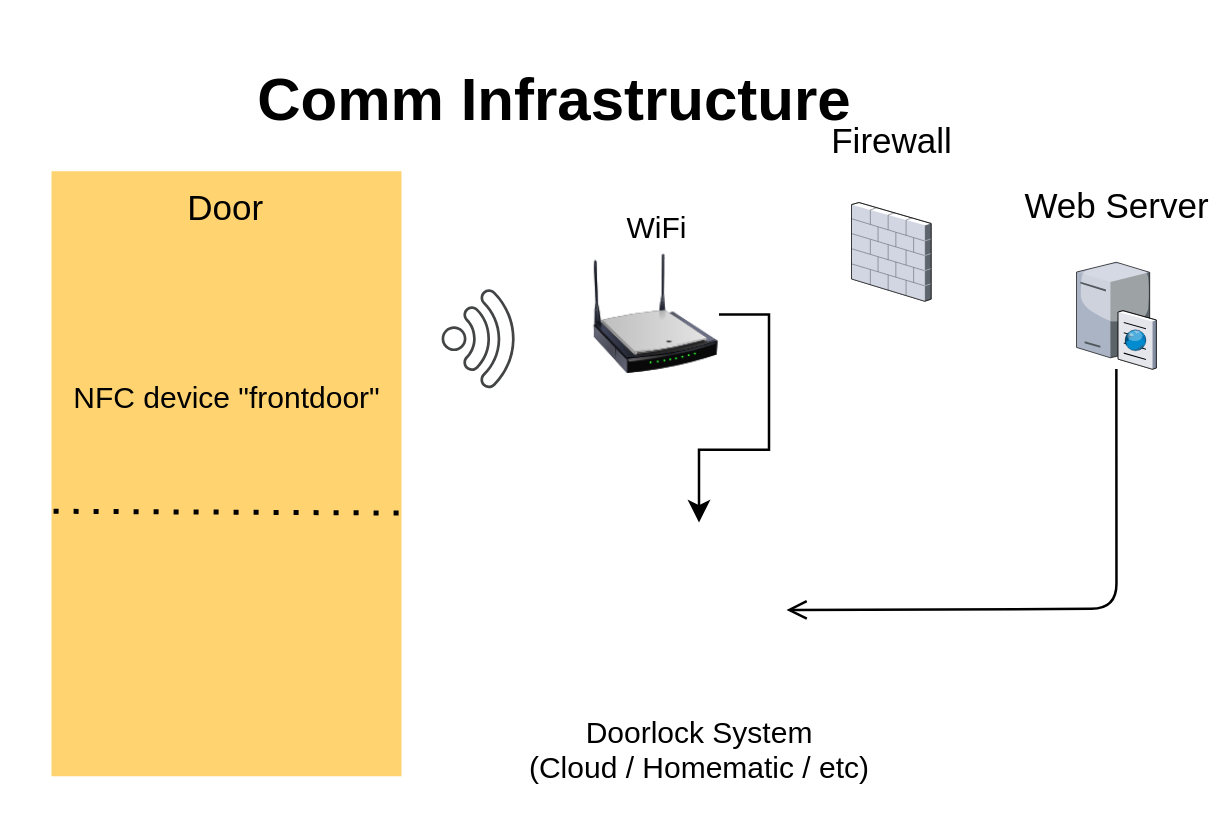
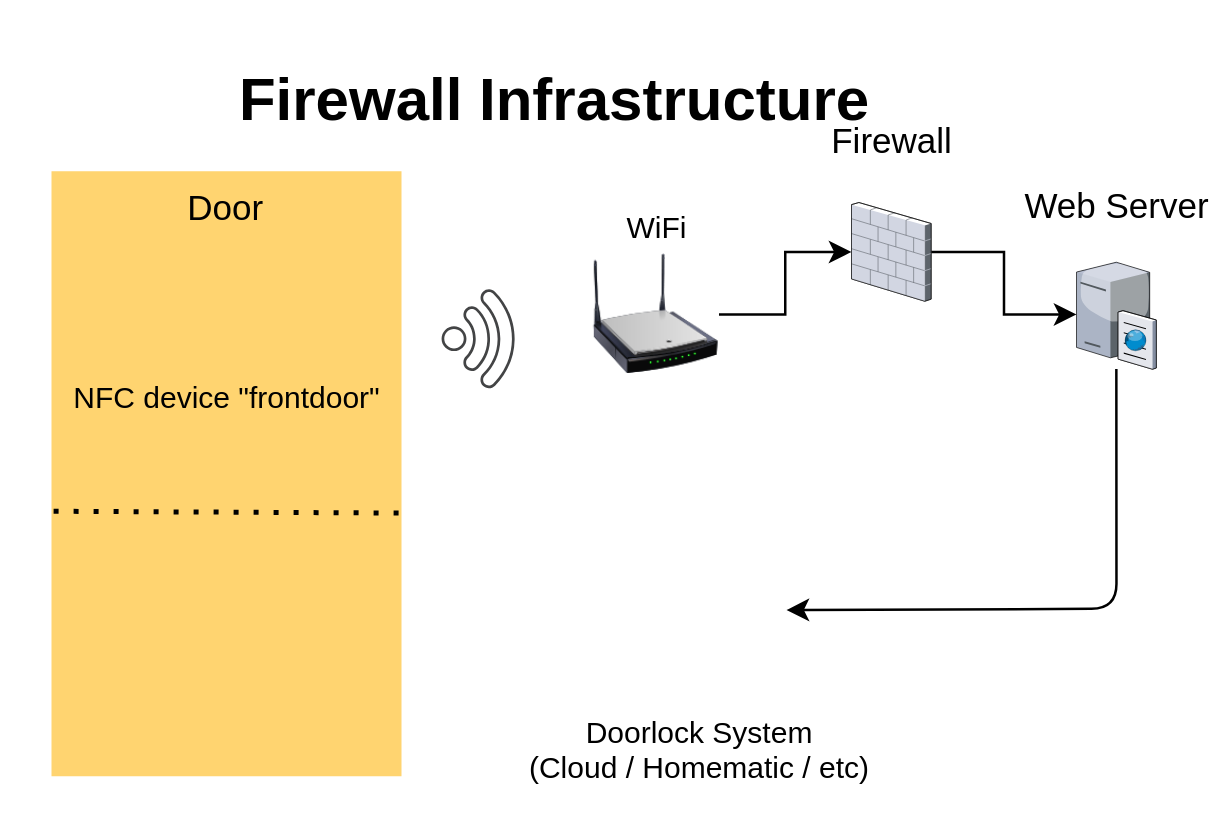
- <mxCell id="6" value="Comm Infrastructure" style="text;strokeColor=none;fillColor=none;html=1;fontSize=24;fontStyle=1;verticalAlign=middle;align=center;" parent="1" vertex="1"><mxGeometry x="50" y="20" width="341" height="40" as="geometry" /></mxCell>
+ <mxCell id="6" value="Firewall Infrastructure" style="text;strokeColor=none;fillColor=none;html=1;fontSize=24;fontStyle=1;verticalAlign=middle;align=center;" parent="1" vertex="1"><mxGeometry x="50" y="20" width="341" height="40" as="geometry" /></mxCell>
+ <mxCell id="4" value="" style="edgeStyle=orthogonalEdgeStyle;rounded=0;orthogonalLoop=1;jettySize=auto;html=1;" edge="1" parent="1" source="5" target="3"><mxGeometry relative="1" as="geometry" /></mxCell>
- <mxCell id="8" style="edgeStyle=orthogonalEdgeStyle;rounded=0;orthogonalLoop=1;jettySize=auto;html=1;exitX=1;exitY=0.5;exitDx=0;exitDy=0;" edge="1" parent="1" source="9" target="13"><mxGeometry relative="1" as="geometry" /></mxCell>
+ <mxCell id="8" style="edgeStyle=orthogonalEdgeStyle;rounded=0;orthogonalLoop=1;jettySize=auto;html=1;exitX=1;exitY=0.5;exitDx=0;exitDy=0;" edge="1" parent="1" source="9" target="5"><mxGeometry relative="1" as="geometry" /></mxCell>
- <mxCell id="14" value="" style="endArrow=open;html=1;entryX=1;entryY=0.5;entryDx=0;entryDy=0;" edge="1" parent="1" source="3" target="13"><mxGeometry width="50" height="50" relative="1" as="geometry"><mxPoint x="420" y="230" as="sourcePoint" /><mxPoint x="470" y="180" as="targetPoint" /><Array as="points"><mxPoint x="446" y="243" /></Array></mxGeometry></mxCell>
+ <mxCell id="14" value="" style="endArrow=classic;html=1;entryX=1;entryY=0.5;entryDx=0;entryDy=0;" edge="1" parent="1" source="3" target="13"><mxGeometry width="50" height="50" relative="1" as="geometry"><mxPoint x="420" y="230" as="sourcePoint" /><mxPoint x="470" y="180" as="targetPoint" /><Array as="points"><mxPoint x="446" y="243" /></Array></mxGeometry></mxCell>
